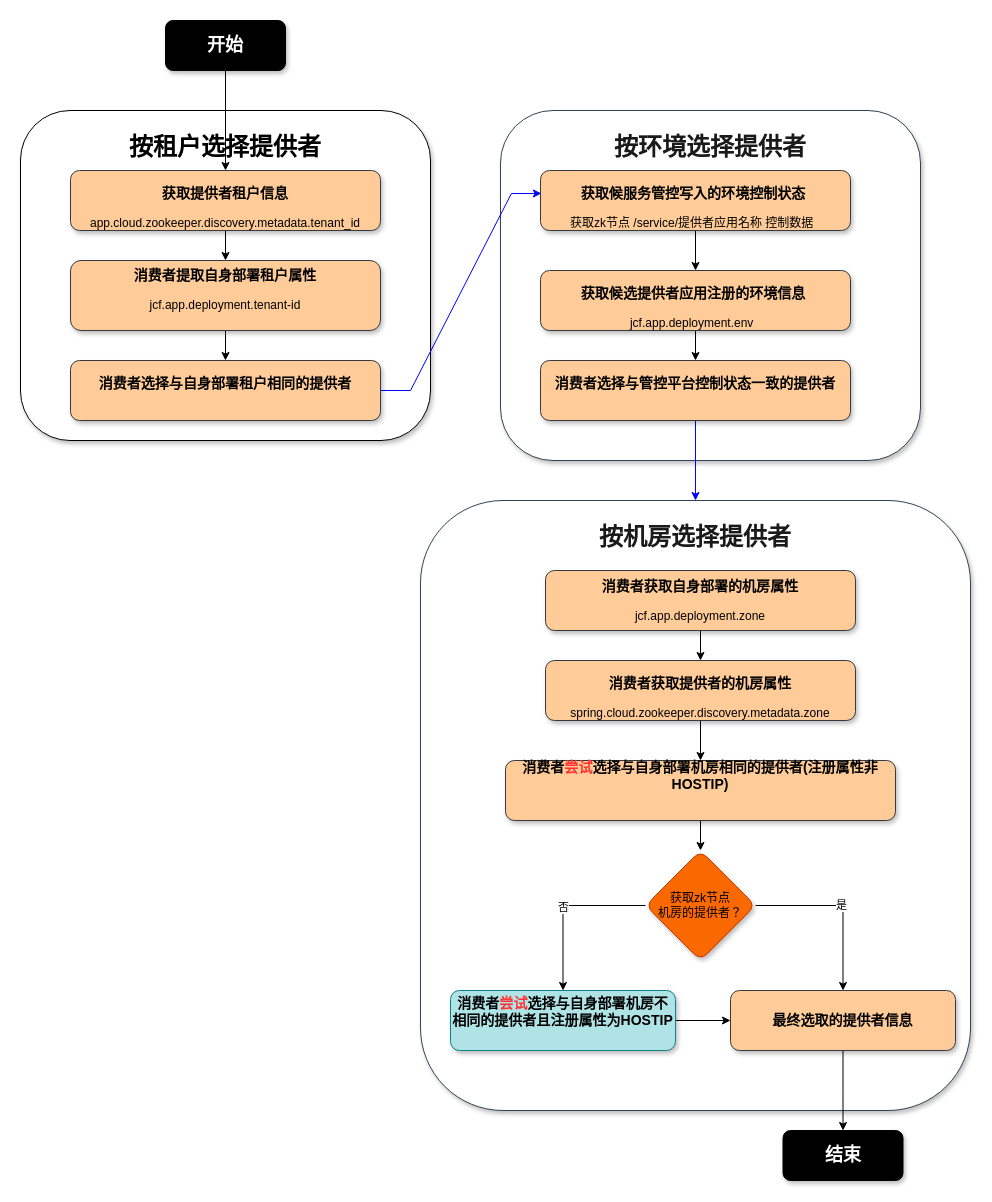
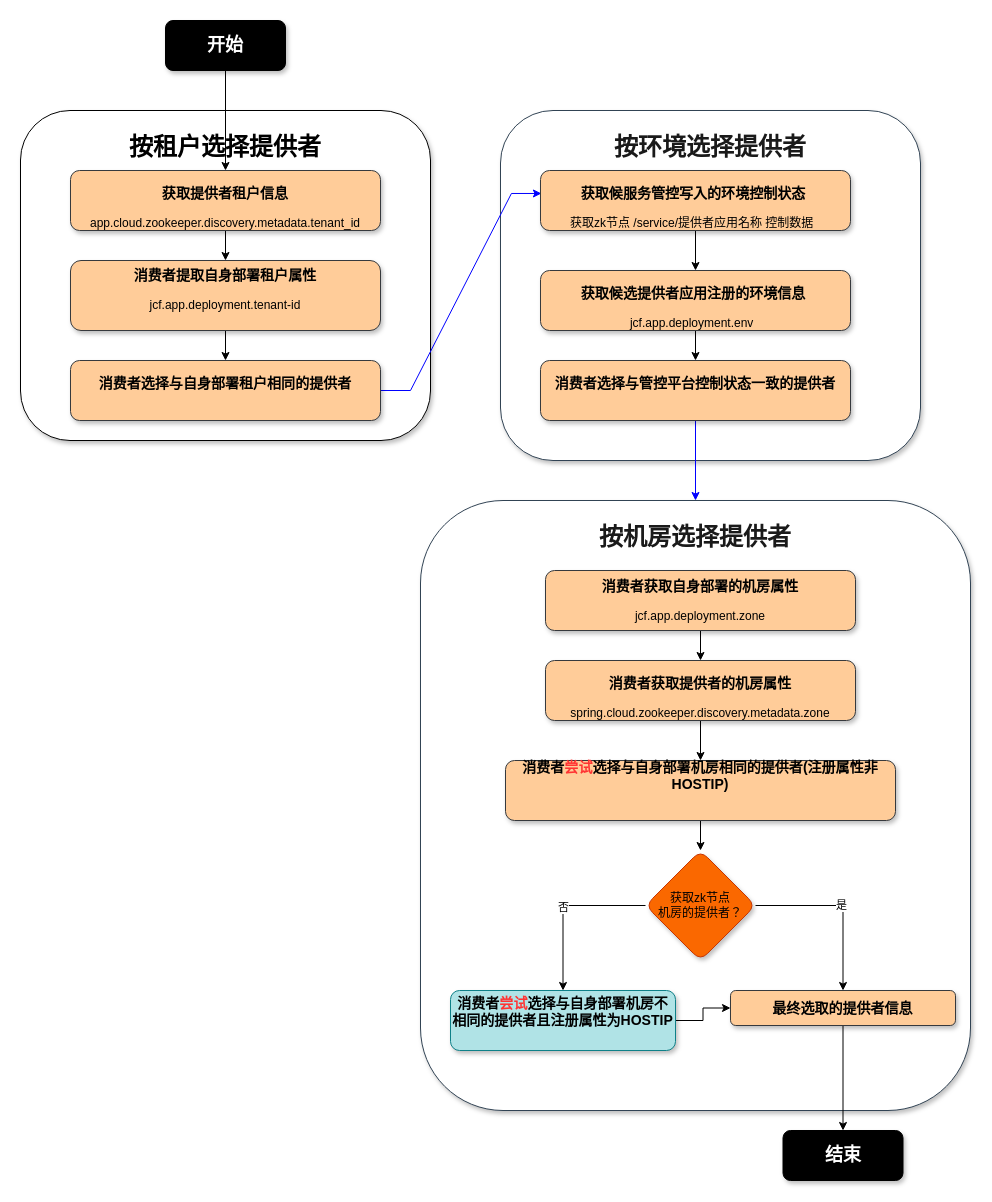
- <mxCell id="30" value="&lt;h3&gt;&lt;/h3&gt;&lt;h3&gt;&lt;/h3&gt;&lt;h3&gt;&lt;span&gt;最终选取的提供者信息&lt;/span&gt;&lt;/h3&gt;" style="rounded=1;whiteSpace=wrap;html=1;shadow=1;fillColor=#ffcc99;strokeColor=#36393d;" parent="1" vertex="1"><mxGeometry x="730" y="990" width="225" height="60" as="geometry" /></mxCell>
+ <mxCell id="30" value="&lt;h3&gt;&lt;/h3&gt;&lt;h3&gt;&lt;/h3&gt;&lt;h3&gt;&lt;span&gt;最终选取的提供者信息&lt;/span&gt;&lt;/h3&gt;" style="rounded=1;whiteSpace=wrap;html=1;shadow=1;fillColor=#ffcc99;strokeColor=#36393d;" parent="1" vertex="1"><mxGeometry x="730" y="990" width="225" height="35" as="geometry" /></mxCell>
